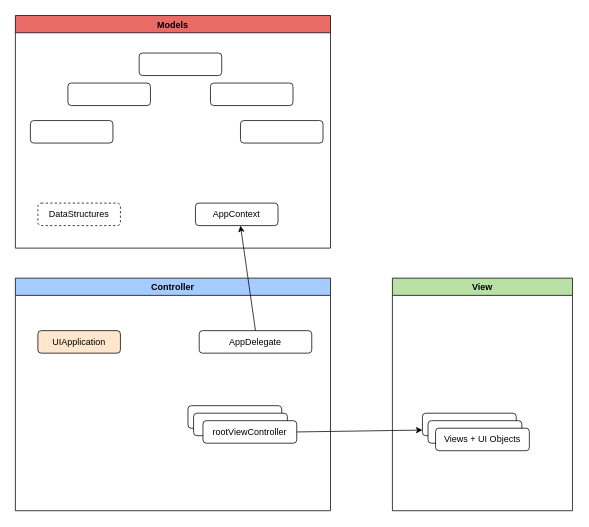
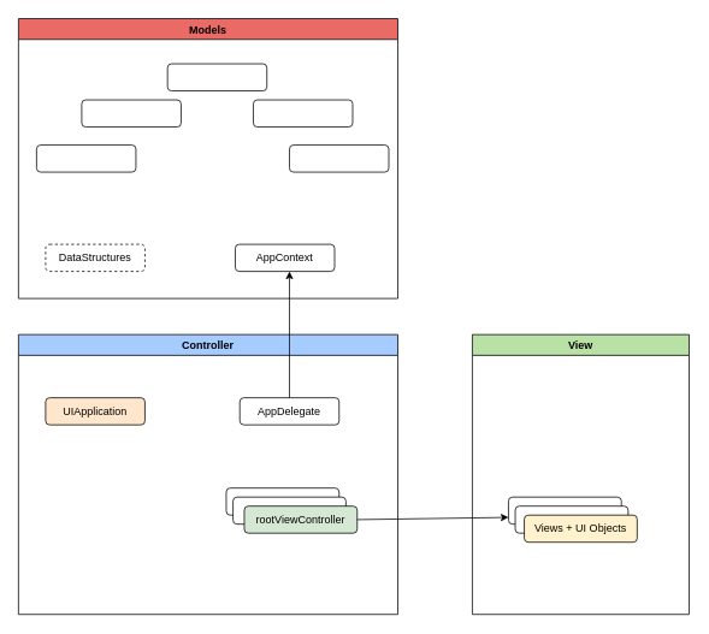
- <mxCell id="3" value="AppDelegate" style="rounded=1;whiteSpace=wrap;html=1;" vertex="1" parent="2"><mxGeometry x="245" y="70" width="150" height="30" as="geometry" /></mxCell>
+ <mxCell id="3" value="AppDelegate" style="rounded=1;whiteSpace=wrap;html=1;" vertex="1" parent="2"><mxGeometry x="245" y="70" width="110" height="30" as="geometry" /></mxCell>
- <mxCell id="6" value="rootViewController" style="rounded=1;whiteSpace=wrap;html=1;strokeColor=#000000;" vertex="1" parent="2"><mxGeometry x="250" y="190" width="125" height="30" as="geometry" /></mxCell>
+ <mxCell id="6" value="rootViewController" style="rounded=1;whiteSpace=wrap;html=1;strokeColor=#000000;fillColor=#d5e8d4;" vertex="1" parent="2"><mxGeometry x="250" y="190" width="125" height="30" as="geometry" /></mxCell>
- <mxCell id="20" value="Views + UI Objects" style="rounded=1;whiteSpace=wrap;html=1;strokeColor=#000000;" vertex="1" parent="1"><mxGeometry x="580" y="570" width="125" height="30" as="geometry" /></mxCell>
+ <mxCell id="20" value="Views + UI Objects" style="rounded=1;whiteSpace=wrap;html=1;strokeColor=#000000;fillColor=#fff2cc;" vertex="1" parent="1"><mxGeometry x="580" y="570" width="125" height="30" as="geometry" /></mxCell>
